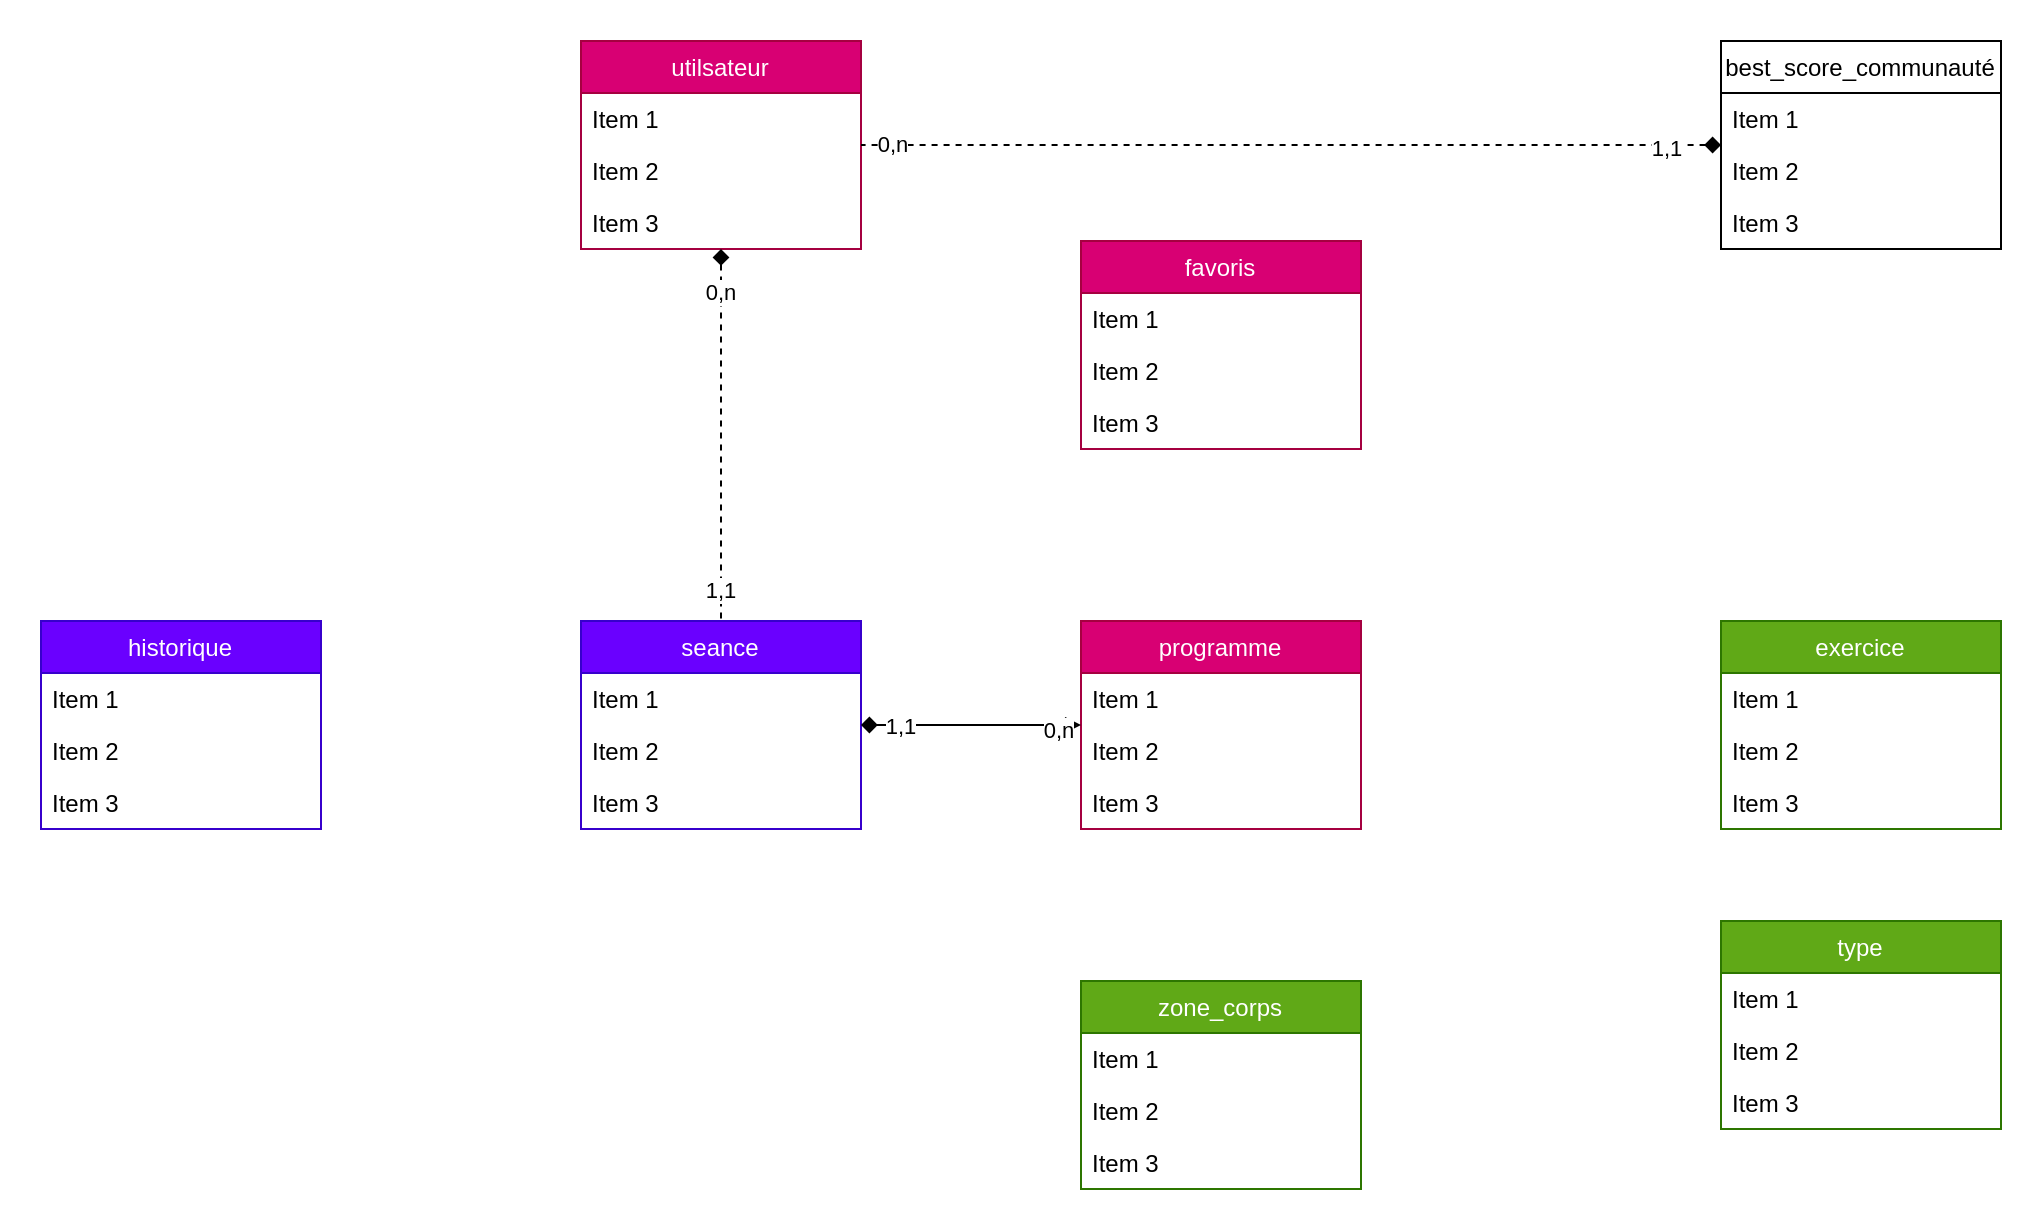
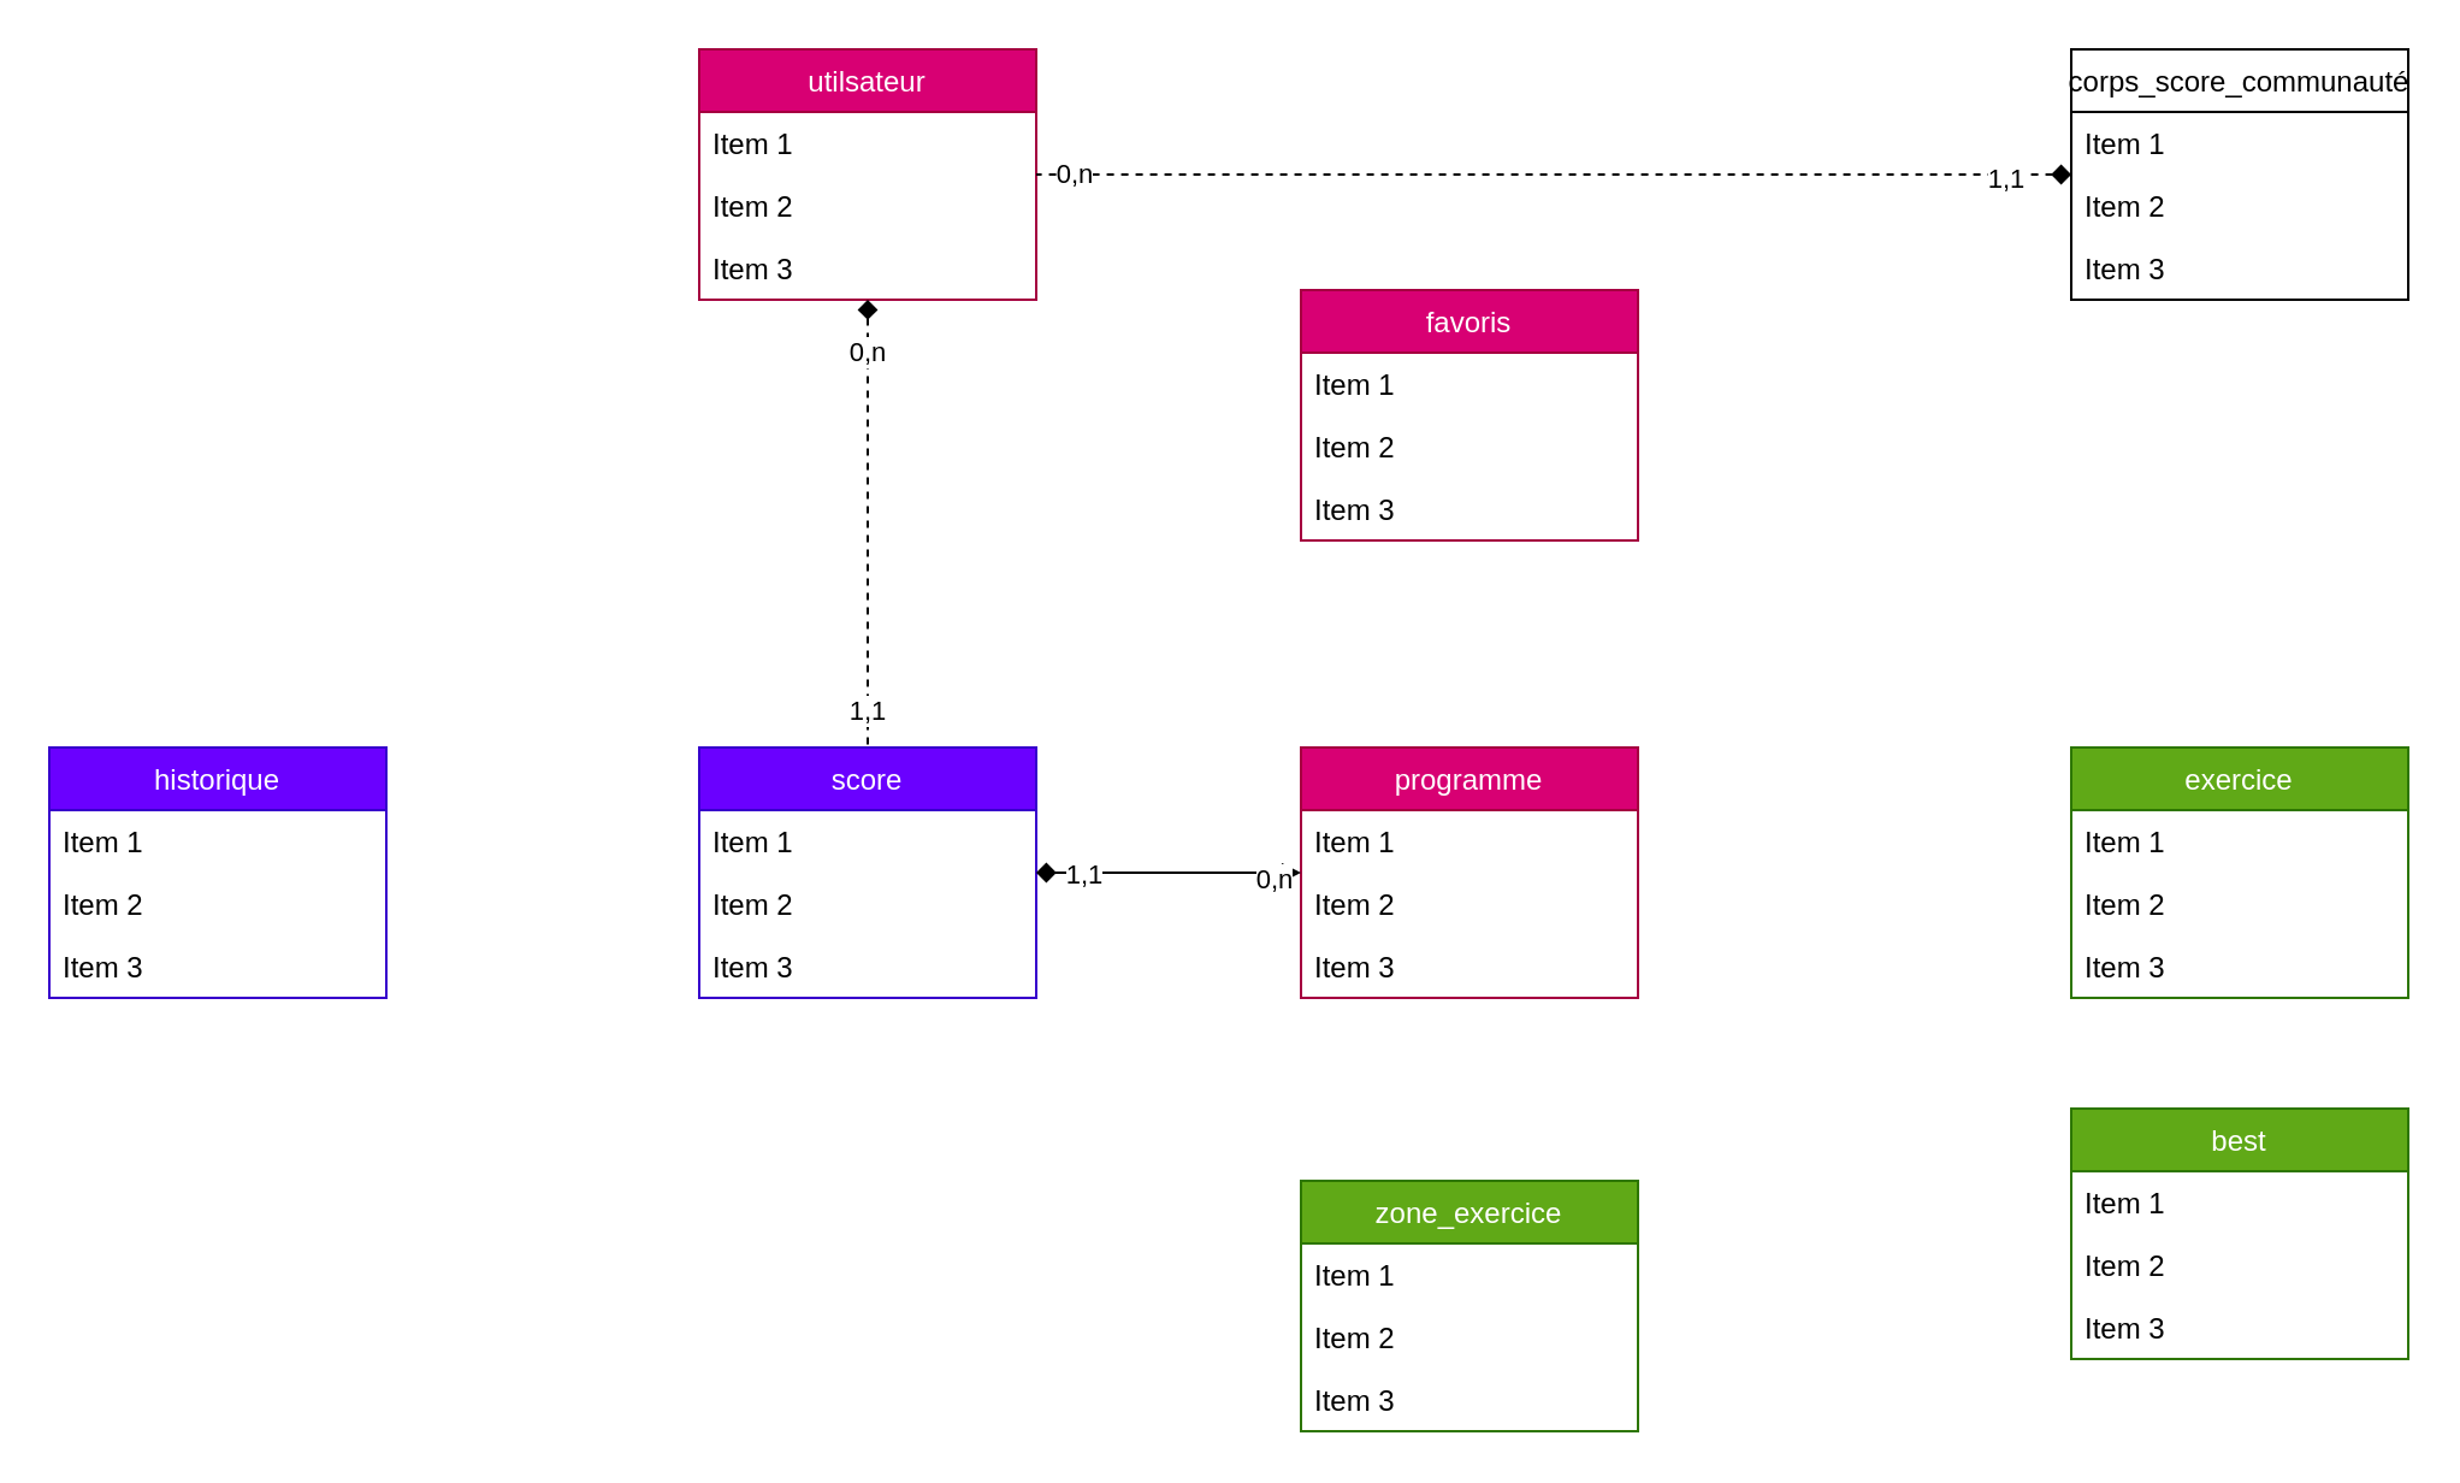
- <mxCell id="30" value="best_score_communauté" style="swimlane;fontStyle=0;childLayout=stackLayout;horizontal=1;startSize=26;fillColor=none;horizontalStack=0;resizeParent=1;resizeParentMax=0;resizeLast=0;collapsible=1;marginBottom=0;" parent="1" vertex="1"><mxGeometry x="860" y="20" width="140" height="104" as="geometry" /></mxCell>
+ <mxCell id="30" value="corps_score_communauté" style="swimlane;fontStyle=0;childLayout=stackLayout;horizontal=1;startSize=26;fillColor=none;horizontalStack=0;resizeParent=1;resizeParentMax=0;resizeLast=0;collapsible=1;marginBottom=0;" parent="1" vertex="1"><mxGeometry x="860" y="20" width="140" height="104" as="geometry" /></mxCell>
- <mxCell id="26" value="seance" style="swimlane;fontStyle=0;childLayout=stackLayout;horizontal=1;startSize=26;fillColor=#6a00ff;horizontalStack=0;resizeParent=1;resizeParentMax=0;resizeLast=0;collapsible=1;marginBottom=0;strokeColor=#3700CC;fontColor=#ffffff;" parent="1" vertex="1"><mxGeometry x="290" y="310" width="140" height="104" as="geometry" /></mxCell>
+ <mxCell id="26" value="score" style="swimlane;fontStyle=0;childLayout=stackLayout;horizontal=1;startSize=26;fillColor=#6a00ff;horizontalStack=0;resizeParent=1;resizeParentMax=0;resizeLast=0;collapsible=1;marginBottom=0;strokeColor=#3700CC;fontColor=#ffffff;" parent="1" vertex="1"><mxGeometry x="290" y="310" width="140" height="104" as="geometry" /></mxCell>
- <mxCell id="14" value="type" style="swimlane;fontStyle=0;childLayout=stackLayout;horizontal=1;startSize=26;fillColor=#60a917;horizontalStack=0;resizeParent=1;resizeParentMax=0;resizeLast=0;collapsible=1;marginBottom=0;strokeColor=#2D7600;fontColor=#ffffff;" parent="1" vertex="1"><mxGeometry x="860" y="460" width="140" height="104" as="geometry" /></mxCell>
+ <mxCell id="14" value="best" style="swimlane;fontStyle=0;childLayout=stackLayout;horizontal=1;startSize=26;fillColor=#60a917;horizontalStack=0;resizeParent=1;resizeParentMax=0;resizeLast=0;collapsible=1;marginBottom=0;strokeColor=#2D7600;fontColor=#ffffff;" parent="1" vertex="1"><mxGeometry x="860" y="460" width="140" height="104" as="geometry" /></mxCell>
- <mxCell id="10" value="zone_corps" style="swimlane;fontStyle=0;childLayout=stackLayout;horizontal=1;startSize=26;fillColor=#60a917;horizontalStack=0;resizeParent=1;resizeParentMax=0;resizeLast=0;collapsible=1;marginBottom=0;strokeColor=#2D7600;fontColor=#ffffff;" parent="1" vertex="1"><mxGeometry x="540" y="490" width="140" height="104" as="geometry" /></mxCell>
+ <mxCell id="10" value="zone_exercice" style="swimlane;fontStyle=0;childLayout=stackLayout;horizontal=1;startSize=26;fillColor=#60a917;horizontalStack=0;resizeParent=1;resizeParentMax=0;resizeLast=0;collapsible=1;marginBottom=0;strokeColor=#2D7600;fontColor=#ffffff;" parent="1" vertex="1"><mxGeometry x="540" y="490" width="140" height="104" as="geometry" /></mxCell>
